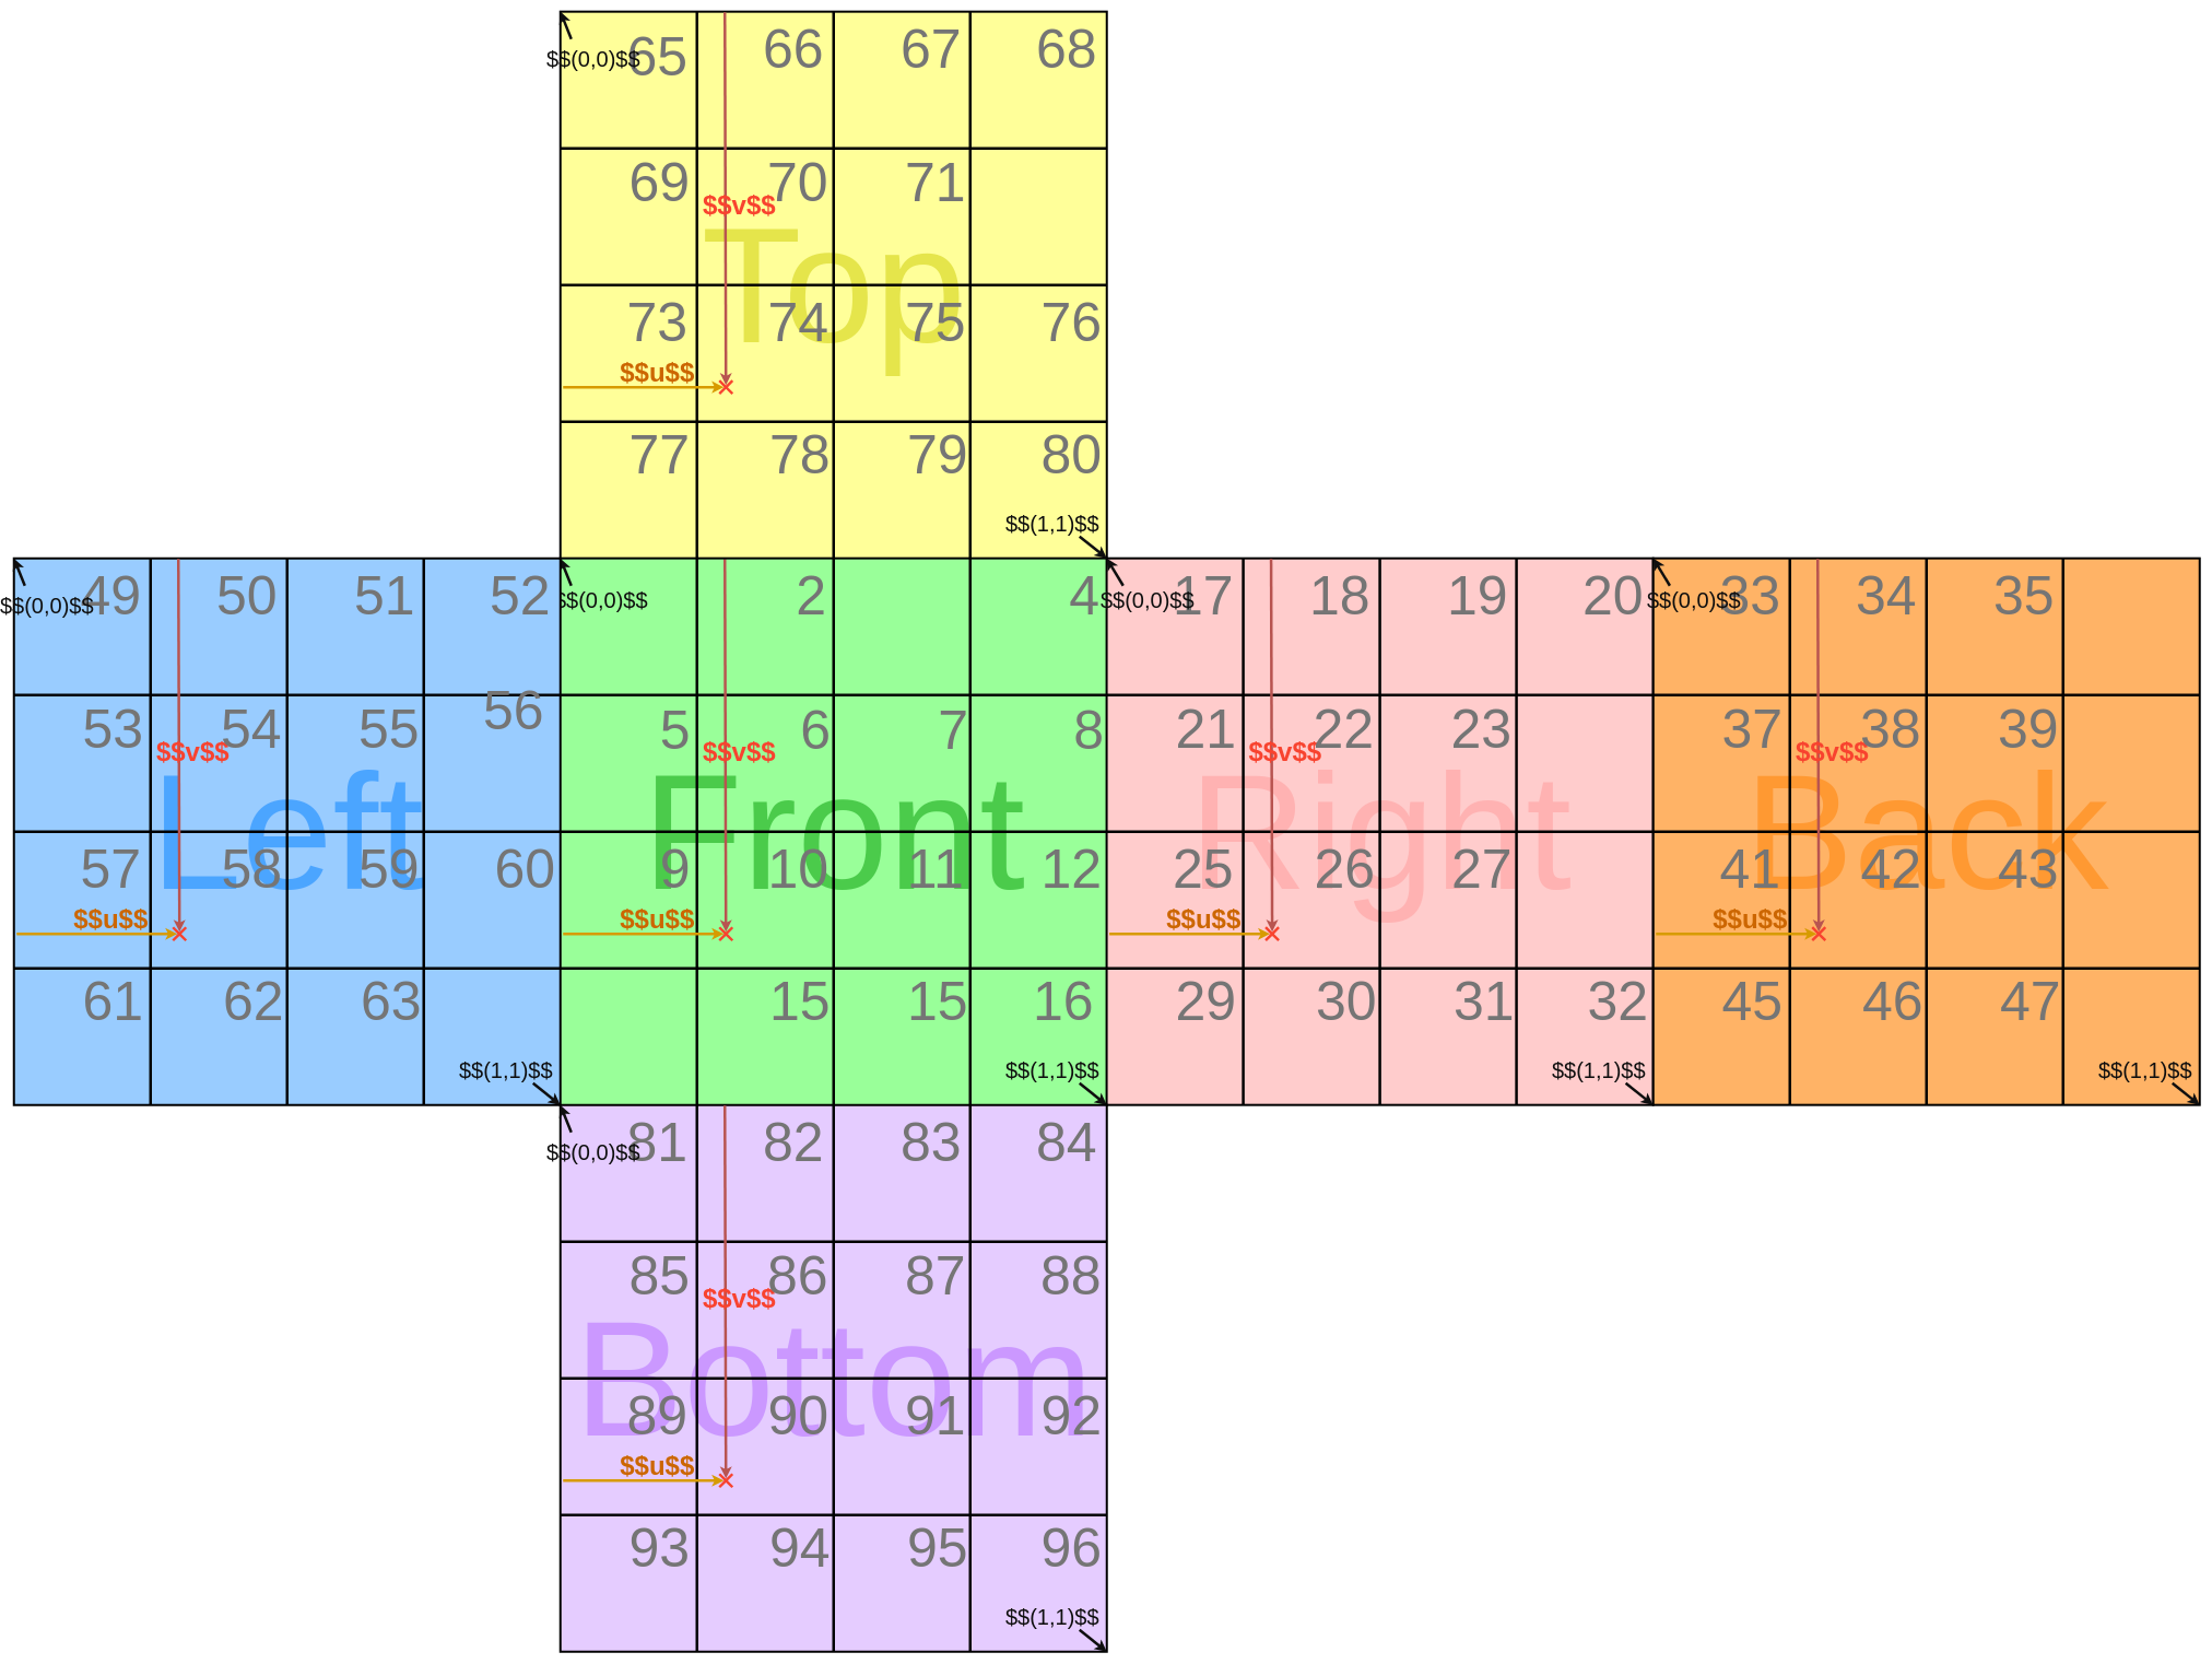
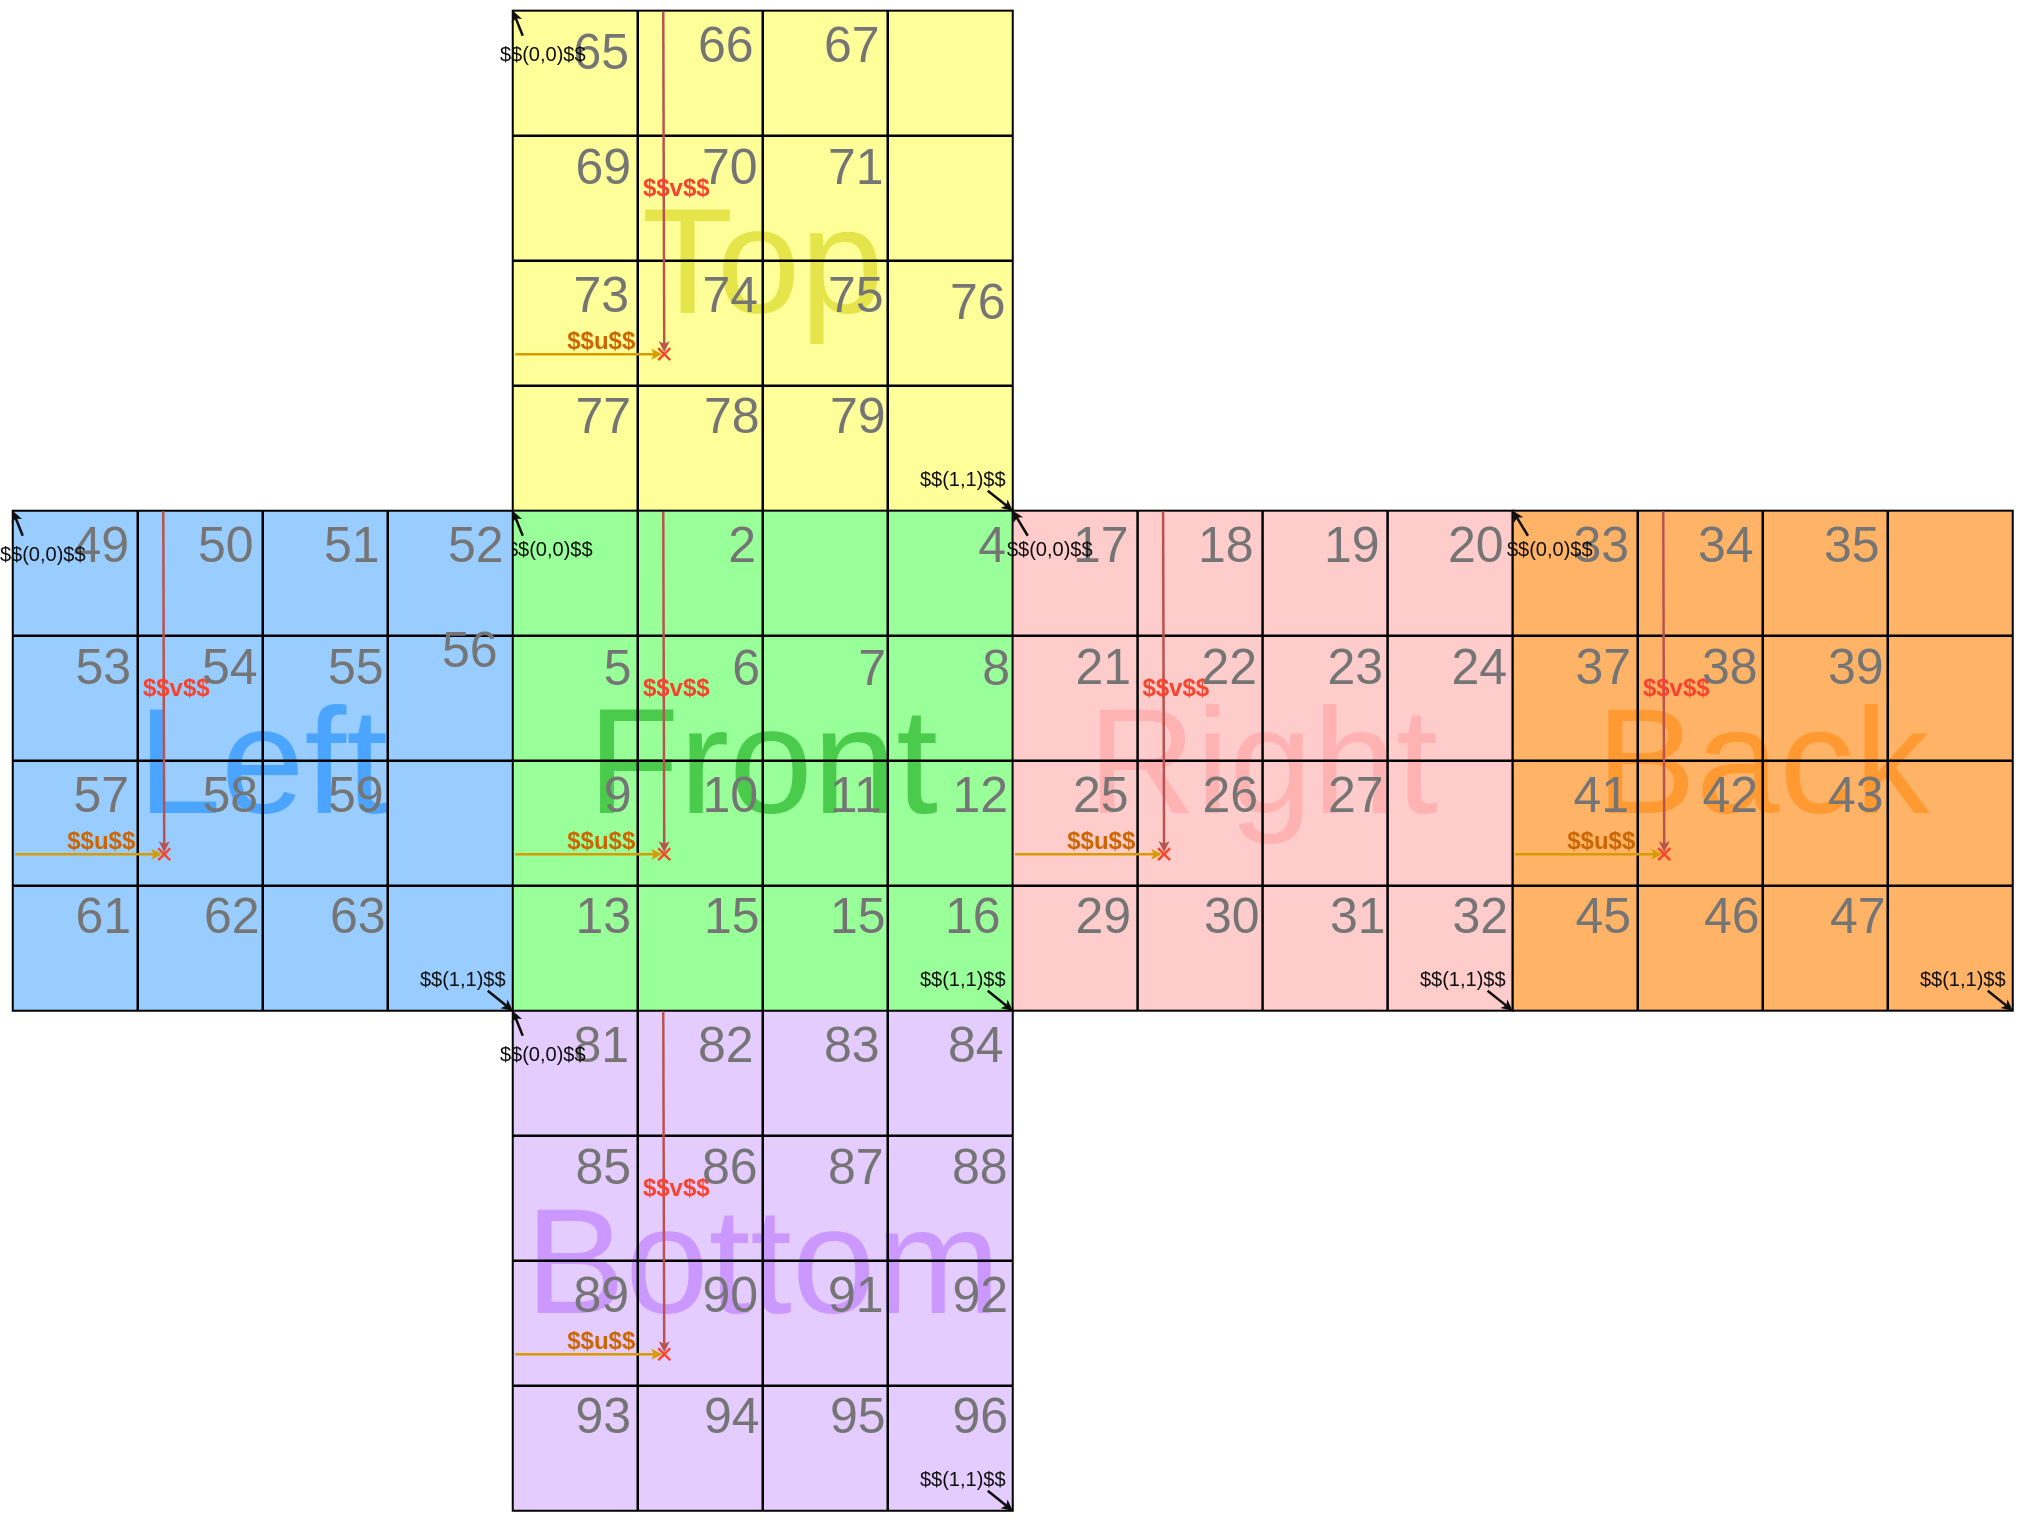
- <mxCell id="142" value="68" style="text;html=1;align=center;verticalAlign=middle;resizable=0;points=[];;autosize=1;fontSize=100;fontColor=#757575;" vertex="1" parent="1"><mxGeometry x="1881" y="21.84" width="130" height="130" as="geometry" /></mxCell>
- <mxCell id="149" value="76" style="text;html=1;align=center;verticalAlign=middle;resizable=0;points=[];;autosize=1;fontSize=100;fontColor=#757575;" vertex="1" parent="1"><mxGeometry x="1890" y="521.84" width="130" height="130" as="geometry" /></mxCell>
+ <mxCell id="149" value="76" style="text;html=1;align=center;verticalAlign=middle;resizable=0;points=[];;autosize=1;fontSize=100;fontColor=#757575;" vertex="1" parent="1"><mxGeometry x="1885" y="536.84" width="130" height="130" as="geometry" /></mxCell>
- <mxCell id="153" value="80" style="text;html=1;align=center;verticalAlign=middle;resizable=0;points=[];;autosize=1;fontSize=100;fontColor=#757575;" vertex="1" parent="1"><mxGeometry x="1890" y="763.84" width="130" height="130" as="geometry" /></mxCell>
+ <mxCell id="53" value="24" style="text;html=1;align=center;verticalAlign=middle;resizable=0;points=[];;autosize=1;fontSize=100;fontColor=#757575;" vertex="1" parent="1"><mxGeometry x="2888.34" y="1266.88" width="130" height="130" as="geometry" /></mxCell>
- <mxCell id="118" value="60" style="text;html=1;align=center;verticalAlign=middle;resizable=0;points=[];;autosize=1;fontSize=100;fontColor=#757575;" vertex="1" parent="1"><mxGeometry x="890" y="1522" width="130" height="130" as="geometry" /></mxCell>
+ <mxCell id="25" value="13" style="text;html=1;align=center;verticalAlign=middle;resizable=0;points=[];;autosize=1;fontSize=100;fontColor=#757575;" vertex="1" parent="1"><mxGeometry x="1140.33" y="1767" width="121" height="124" as="geometry" /></mxCell>
